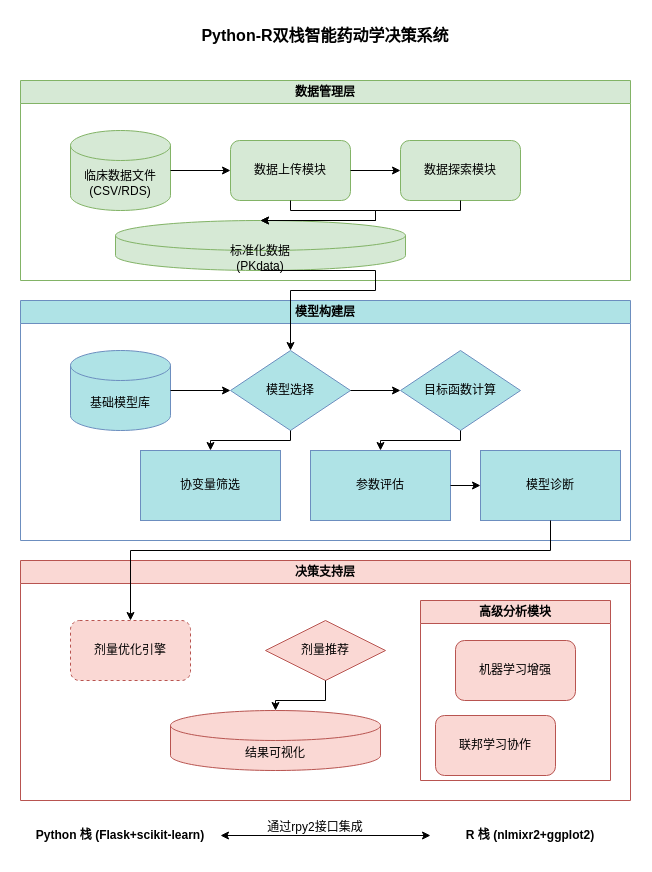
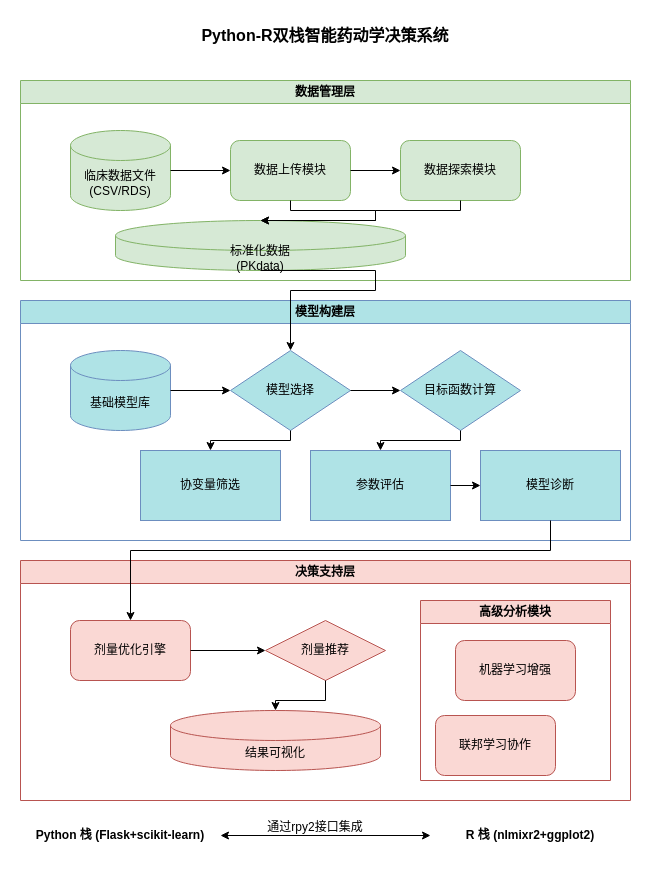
- <mxCell id="25" value="剂量优化引擎" style="rounded=1;whiteSpace=wrap;html=1;fillColor=#FAD8D4;strokeColor=#b85450;dashed=1;" parent="24" vertex="1"><mxGeometry x="50" y="60" width="120" height="60" as="geometry" /></mxCell>
+ <mxCell id="25" value="剂量优化引擎" style="rounded=1;whiteSpace=wrap;html=1;fillColor=#FAD8D4;strokeColor=#b85450;" parent="24" vertex="1"><mxGeometry x="50" y="60" width="120" height="60" as="geometry" /></mxCell>
+ <mxCell id="31" style="edgeStyle=orthogonalEdgeStyle;rounded=0;orthogonalLoop=1;jettySize=auto;html=1;exitX=1;exitY=0.5;exitDx=0;exitDy=0;entryX=0;entryY=0.5;entryDx=0;entryDy=0;" parent="24" source="25" target="26" edge="1"><mxGeometry relative="1" as="geometry" /></mxCell>
